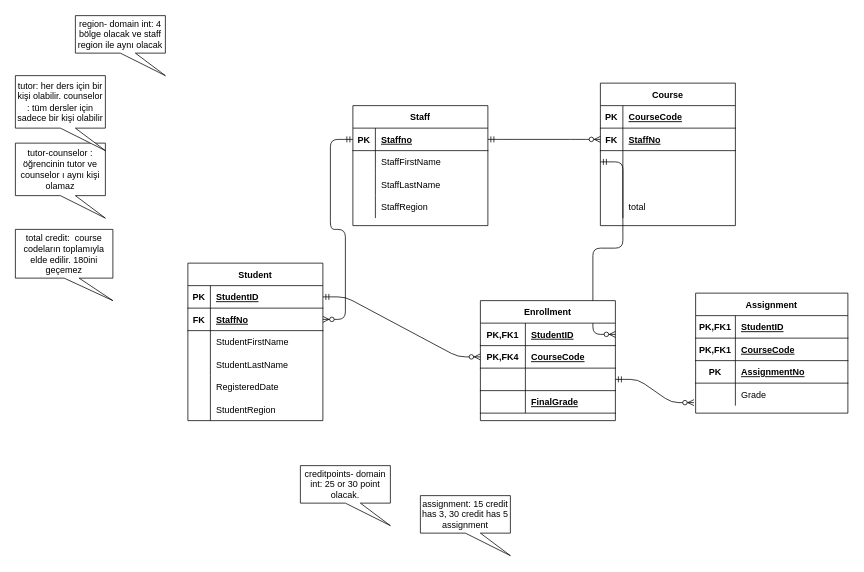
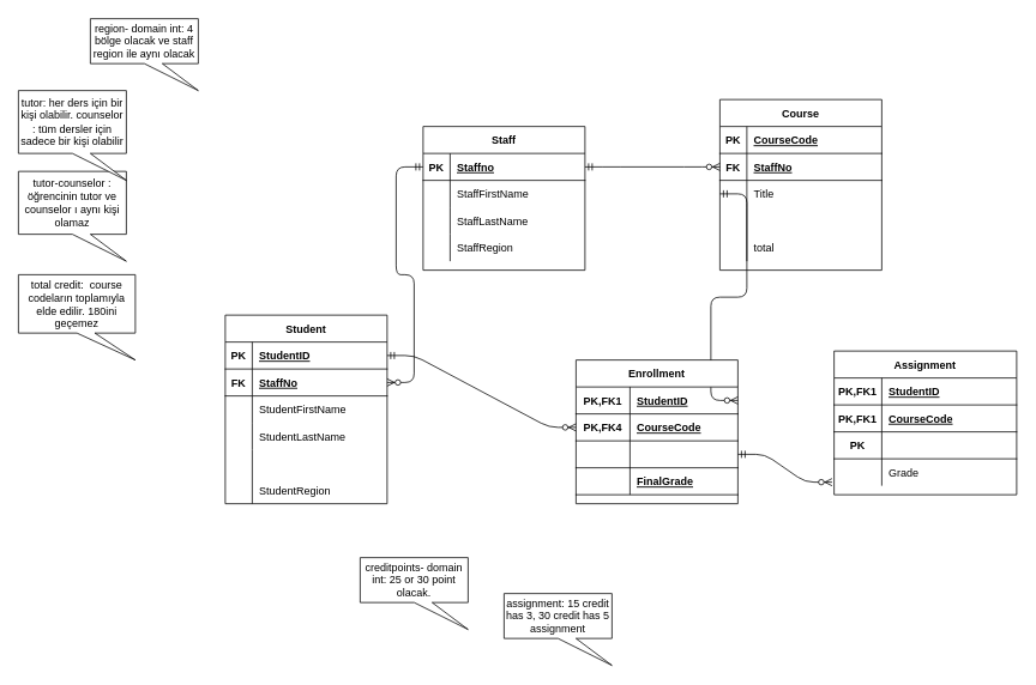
+ <mxCell id="21" value="Title" style="shape=partialRectangle;connectable=0;fillColor=none;top=0;left=0;bottom=0;right=0;align=left;spacingLeft=6;overflow=hidden;" parent="19" vertex="1"><mxGeometry x="30" width="150" height="30" as="geometry" /></mxCell>
- <mxCell id="68" value="AssignmentNo" style="shape=partialRectangle;connectable=0;fillColor=none;top=0;left=0;bottom=0;right=0;align=left;spacingLeft=6;fontStyle=5;overflow=hidden;" parent="66" vertex="1"><mxGeometry x="53" width="150" height="30" as="geometry" /></mxCell>
- <mxCell id="42" value="RegisteredDate" style="shape=partialRectangle;connectable=0;fillColor=none;top=0;left=0;bottom=0;right=0;align=left;spacingLeft=6;overflow=hidden;" parent="40" vertex="1"><mxGeometry x="30" width="150" height="30" as="geometry" /></mxCell>
